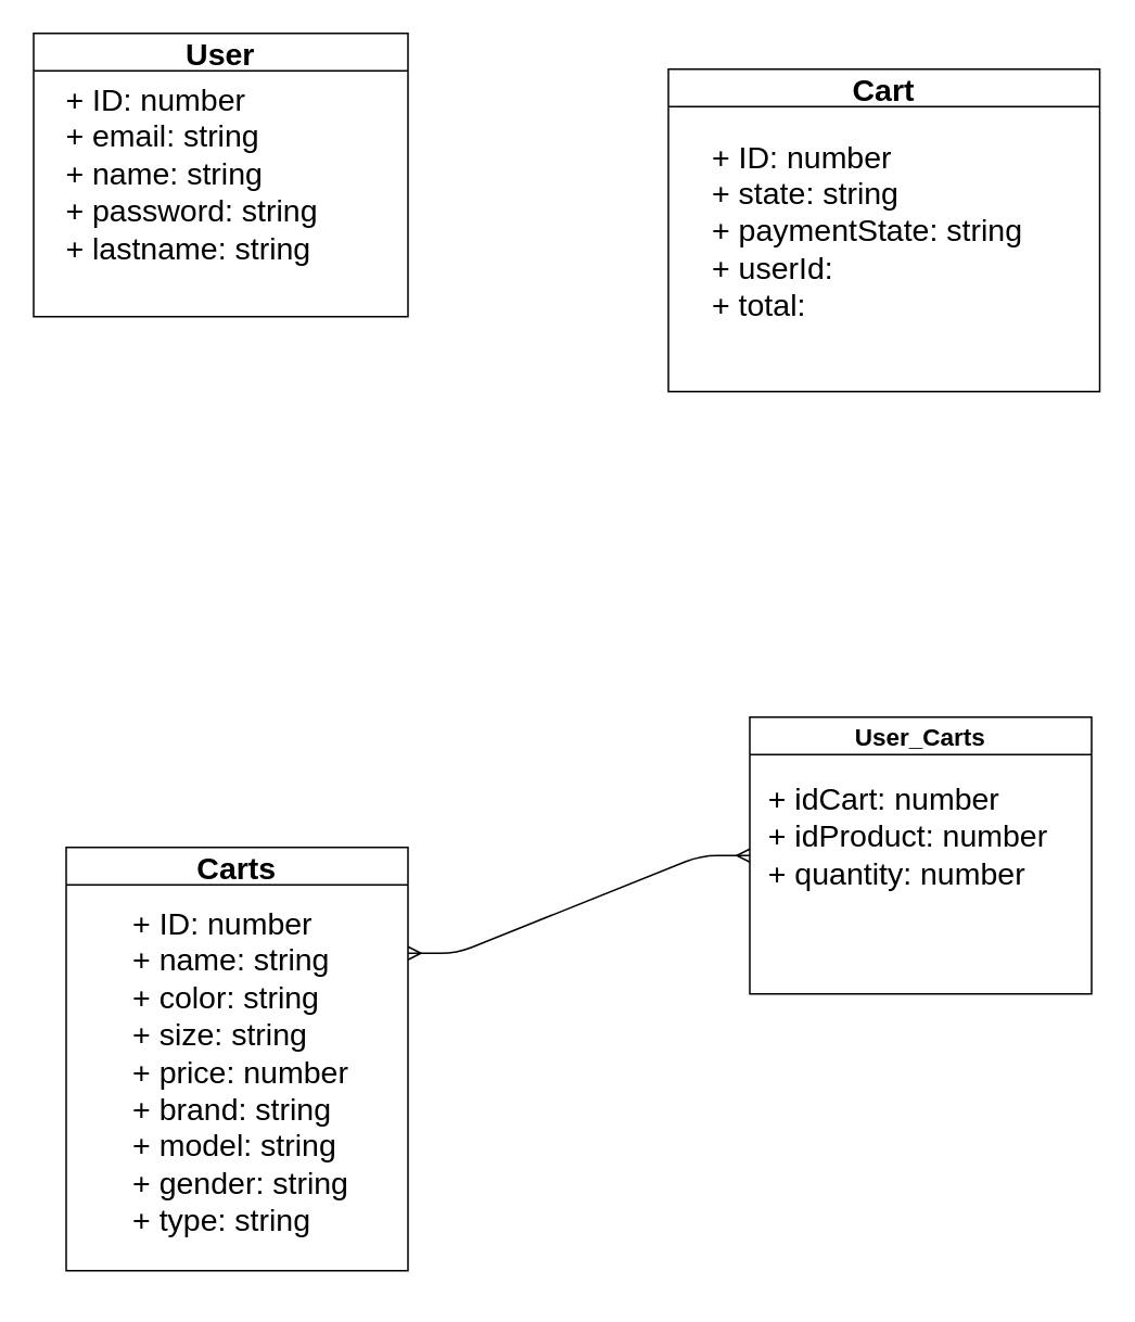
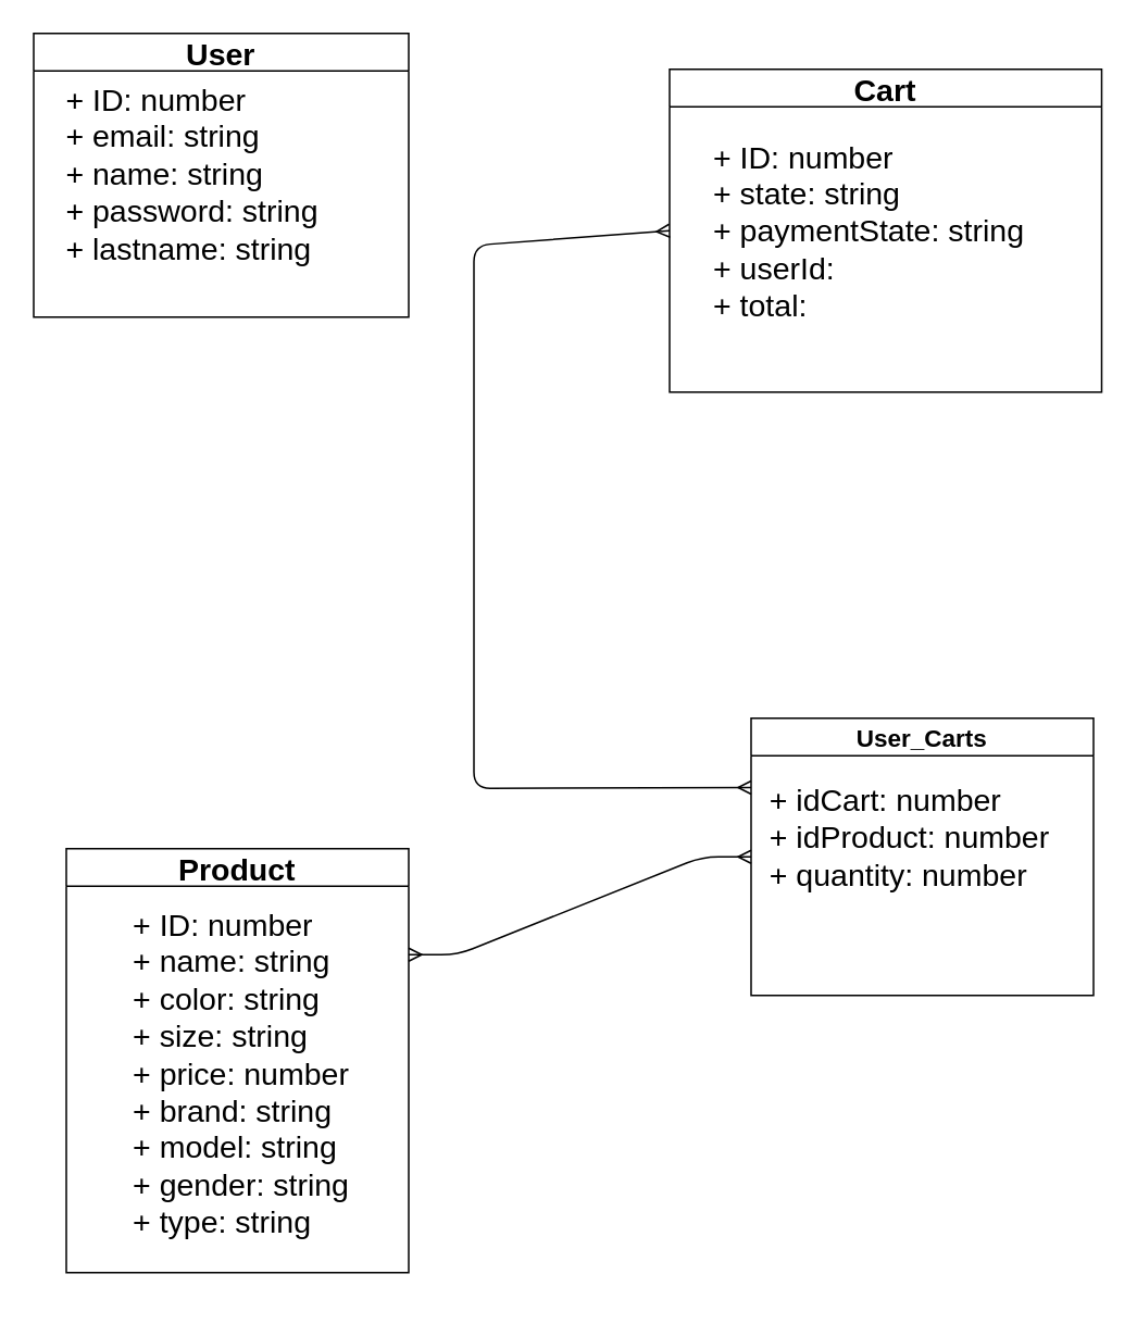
+ <mxCell id="4" style="edgeStyle=none;html=1;fontSize=19;endArrow=ERmany;endFill=0;exitX=0;exitY=0.5;exitDx=0;exitDy=0;entryX=0;entryY=0.25;entryDx=0;entryDy=0;startArrow=ERmany;startFill=0;" parent="1" source="5" target="9" edge="1"><mxGeometry relative="1" as="geometry"><mxPoint x="360" y="280" as="sourcePoint" /><mxPoint x="710" y="580" as="targetPoint" /><Array as="points"><mxPoint x="290" y="150" /><mxPoint x="290" y="483" /></Array></mxGeometry></mxCell>
- <mxCell id="7" value="Carts" style="swimlane;fontSize=19;" parent="1" vertex="1"><mxGeometry x="40" y="520" width="210" height="260" as="geometry" /></mxCell>
+ <mxCell id="7" value="Product" style="swimlane;fontSize=19;" parent="1" vertex="1"><mxGeometry x="40" y="520" width="210" height="260" as="geometry" /></mxCell>
